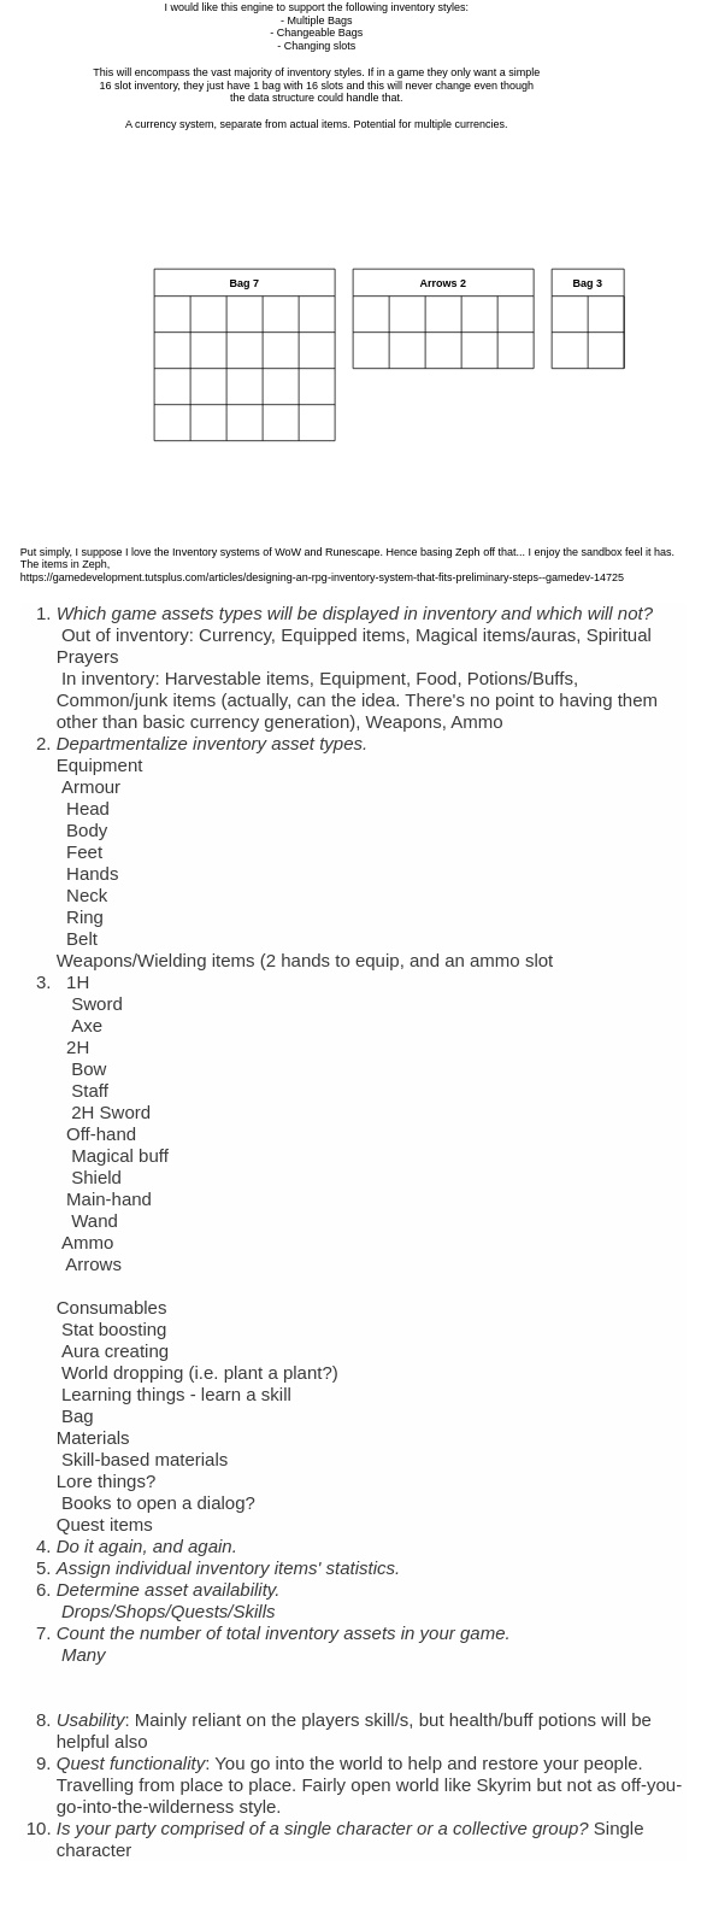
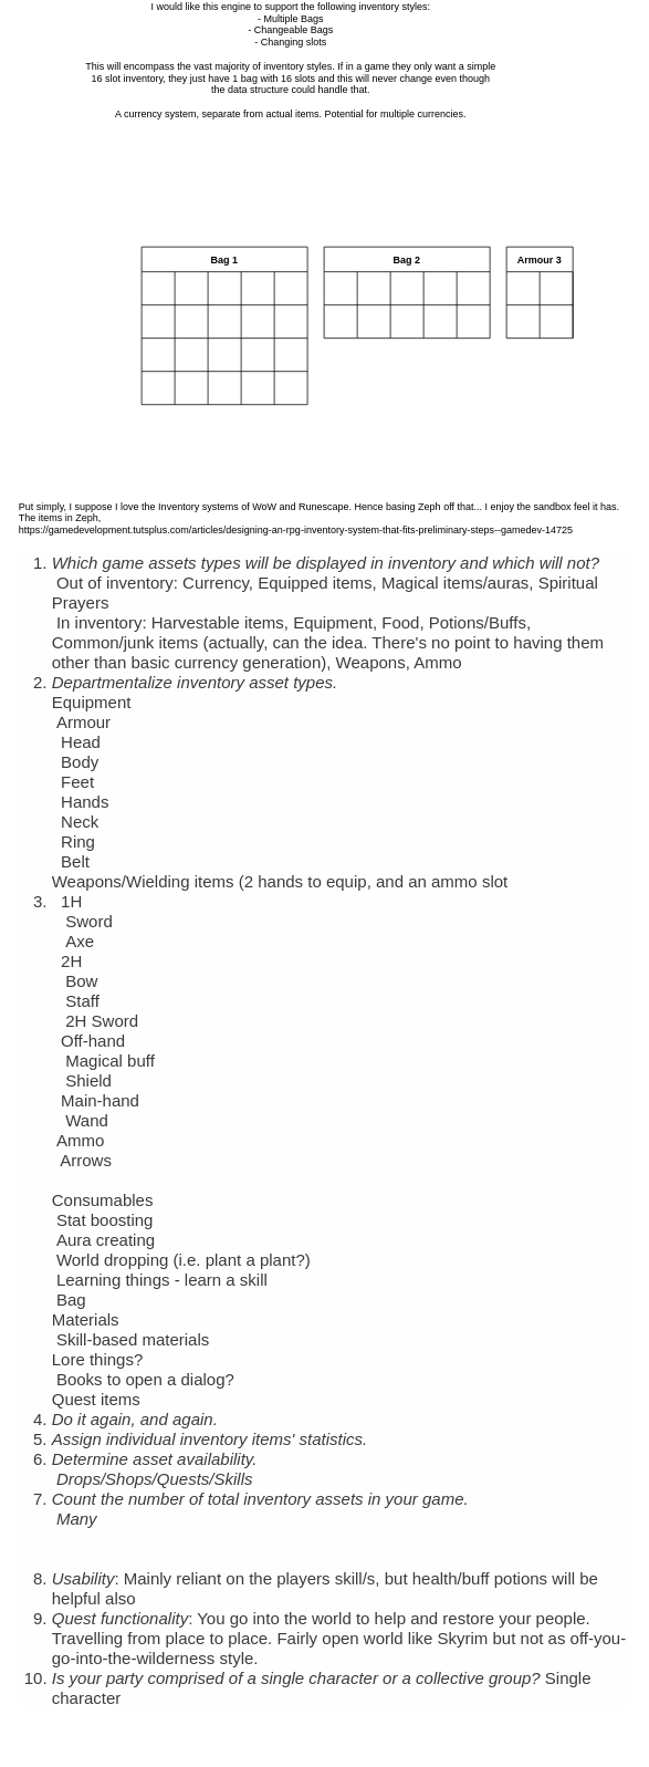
- <mxCell id="3" value="Bag 7" style="swimlane;startSize=30;" parent="1" vertex="1"><mxGeometry x="170" y="260" width="200" height="190" as="geometry" /></mxCell>
+ <mxCell id="3" value="Bag 1" style="swimlane;startSize=30;" parent="1" vertex="1"><mxGeometry x="170" y="260" width="200" height="190" as="geometry" /></mxCell>
- <mxCell id="11" value="Arrows 2" style="swimlane;startSize=30;" parent="1" vertex="1"><mxGeometry x="390" y="260" width="200" height="110" as="geometry" /></mxCell>
+ <mxCell id="11" value="Bag 2" style="swimlane;startSize=30;" parent="1" vertex="1"><mxGeometry x="390" y="260" width="200" height="110" as="geometry" /></mxCell>
- <mxCell id="17" value="Bag 3" style="swimlane;startSize=30;" parent="1" vertex="1"><mxGeometry x="610" y="260" width="80" height="110" as="geometry" /></mxCell>
+ <mxCell id="17" value="Armour 3" style="swimlane;startSize=30;" parent="1" vertex="1"><mxGeometry x="610" y="260" width="80" height="110" as="geometry" /></mxCell>
